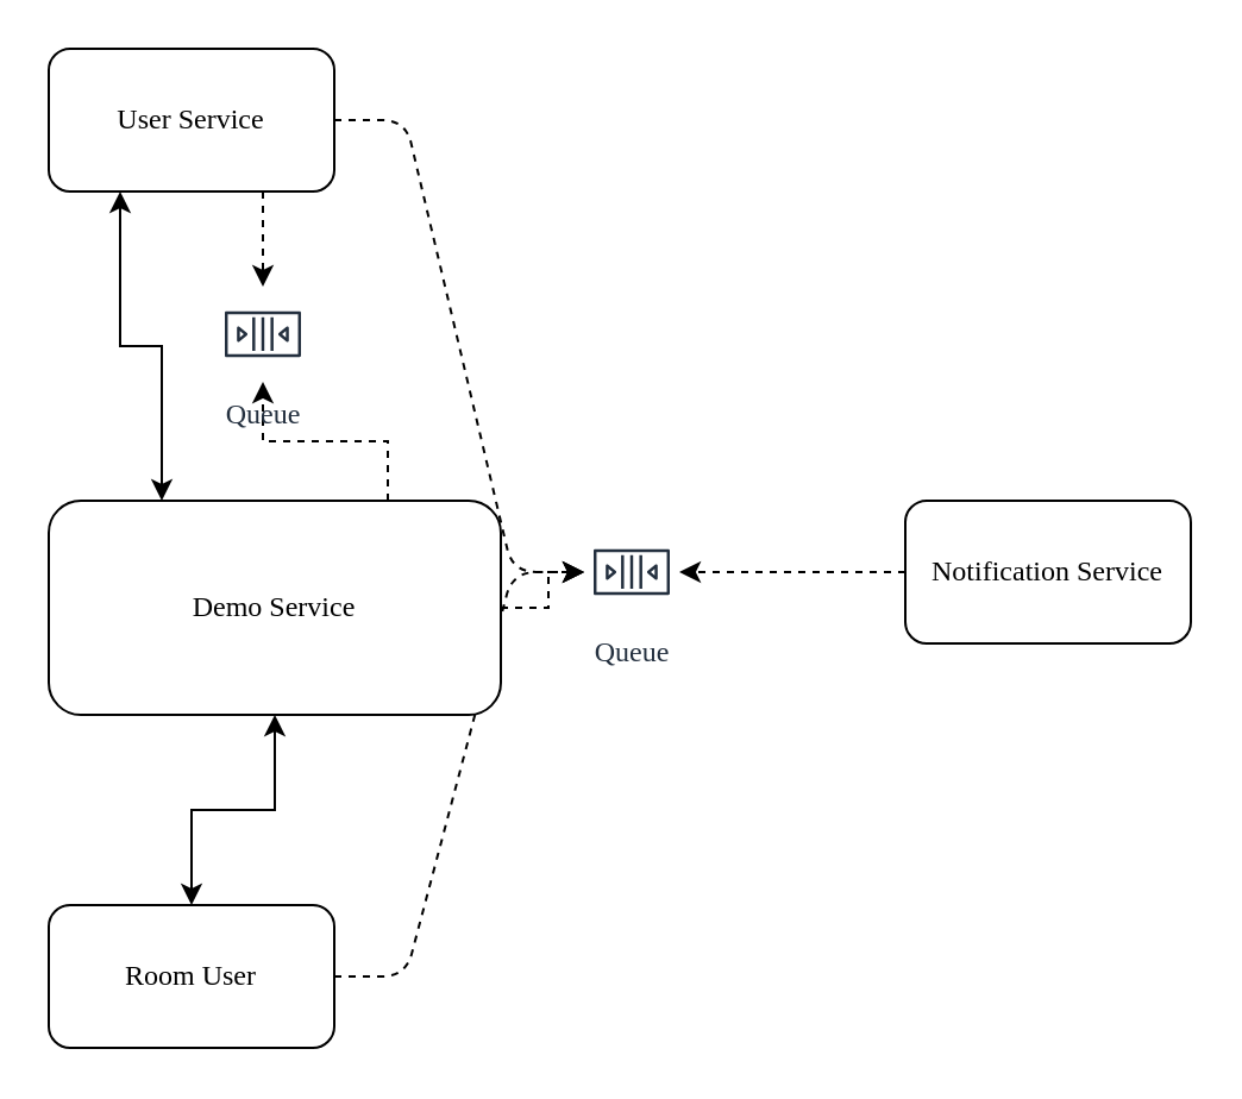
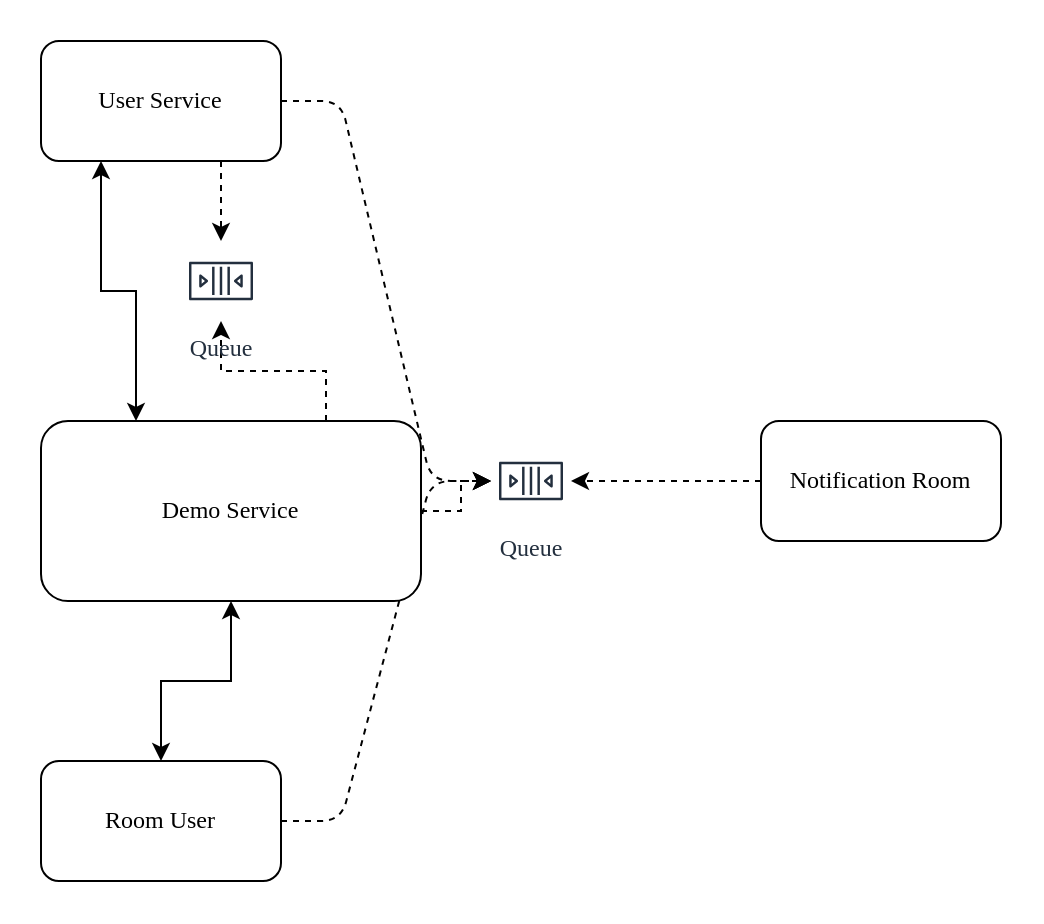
- <mxCell id="13" value="Notification Service" style="rounded=1;whiteSpace=wrap;html=1;fontFamily=Ubuntu Mono;fontSource=https%3A%2F%2Ffonts.googleapis.com%2Fcss%3Ffamily%3DUbuntu%2BMono;" parent="1" vertex="1"><mxGeometry x="380" y="210" width="120" height="60" as="geometry" /></mxCell>
+ <mxCell id="13" value="Notification Room" style="rounded=1;whiteSpace=wrap;html=1;fontFamily=Ubuntu Mono;fontSource=https%3A%2F%2Ffonts.googleapis.com%2Fcss%3Ffamily%3DUbuntu%2BMono;" parent="1" vertex="1"><mxGeometry x="380" y="210" width="120" height="60" as="geometry" /></mxCell>
